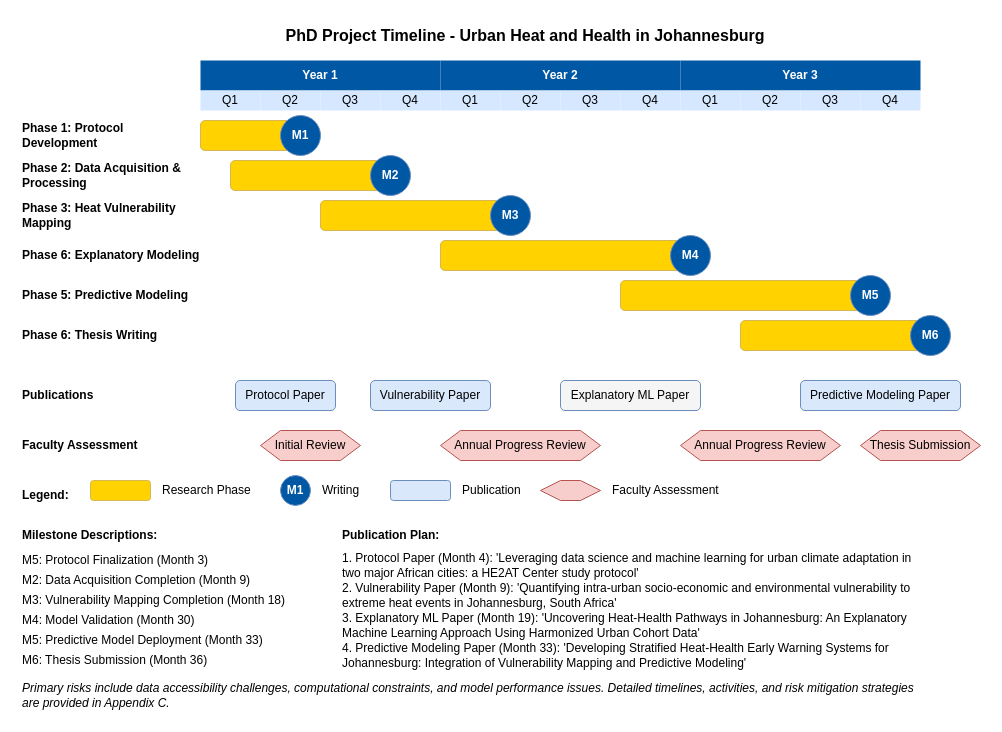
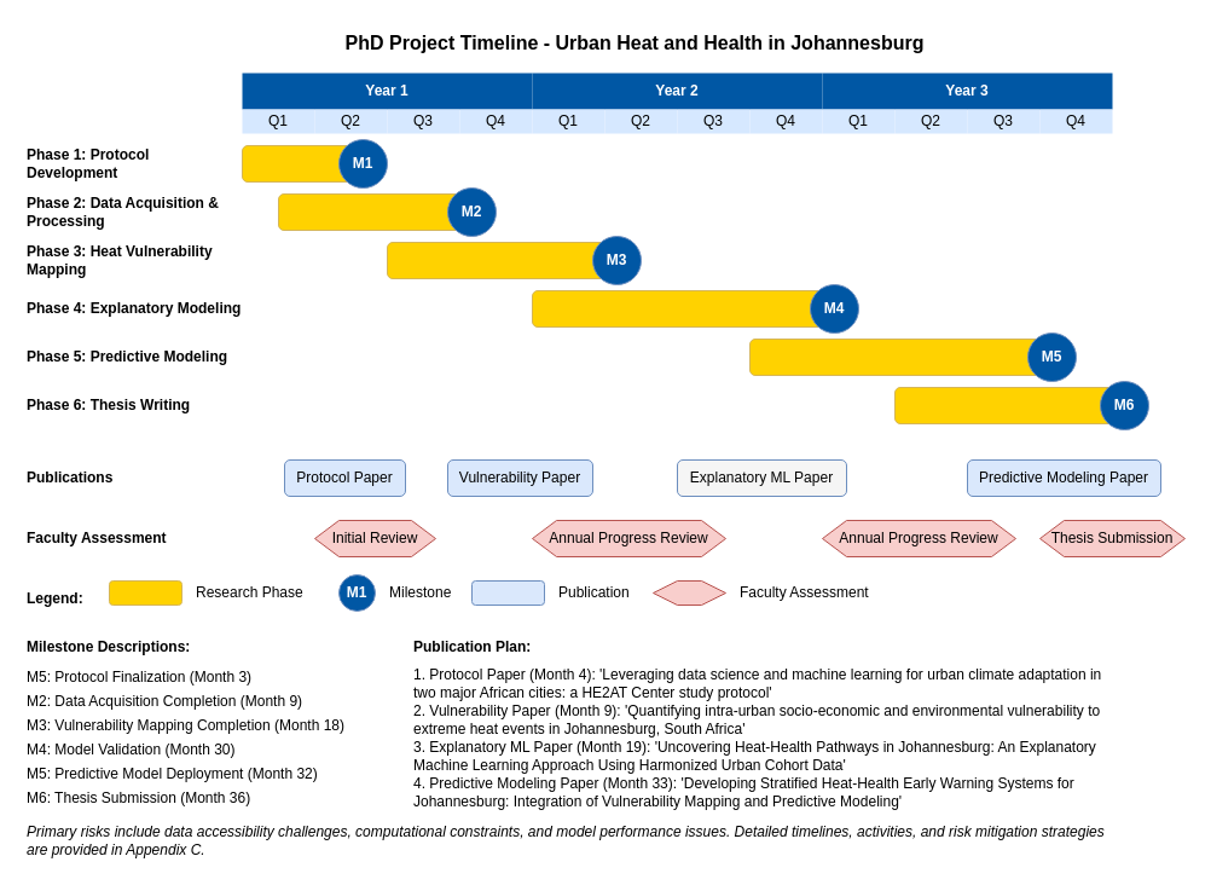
- <mxCell id="21" value="Phase 6: Explanatory Modeling" style="text;html=1;strokeColor=none;fillColor=none;align=left;verticalAlign=middle;whiteSpace=wrap;rounded=0;fontStyle=1" parent="1" vertex="1"><mxGeometry x="20" y="240" width="180" height="30" as="geometry" /></mxCell>
+ <mxCell id="21" value="Phase 4: Explanatory Modeling" style="text;html=1;strokeColor=none;fillColor=none;align=left;verticalAlign=middle;whiteSpace=wrap;rounded=0;fontStyle=1" parent="1" vertex="1"><mxGeometry x="20" y="240" width="180" height="30" as="geometry" /></mxCell>
- <mxCell id="50" value="Writing" style="text;html=1;strokeColor=none;fillColor=none;align=left;verticalAlign=middle;whiteSpace=wrap;rounded=0;" parent="1" vertex="1"><mxGeometry x="320" y="475" width="60" height="30" as="geometry" /></mxCell>
+ <mxCell id="50" value="Milestone" style="text;html=1;strokeColor=none;fillColor=none;align=left;verticalAlign=middle;whiteSpace=wrap;rounded=0;" parent="1" vertex="1"><mxGeometry x="320" y="475" width="60" height="30" as="geometry" /></mxCell>
- <mxCell id="60" value="M5: Predictive Model Deployment (Month 33)" style="text;html=1;strokeColor=none;fillColor=none;align=left;verticalAlign=middle;whiteSpace=wrap;rounded=0;" parent="1" vertex="1"><mxGeometry x="20" y="630" width="280" height="20" as="geometry" /></mxCell>
+ <mxCell id="60" value="M5: Predictive Model Deployment (Month 32)" style="text;html=1;strokeColor=none;fillColor=none;align=left;verticalAlign=middle;whiteSpace=wrap;rounded=0;" parent="1" vertex="1"><mxGeometry x="20" y="630" width="280" height="20" as="geometry" /></mxCell>
